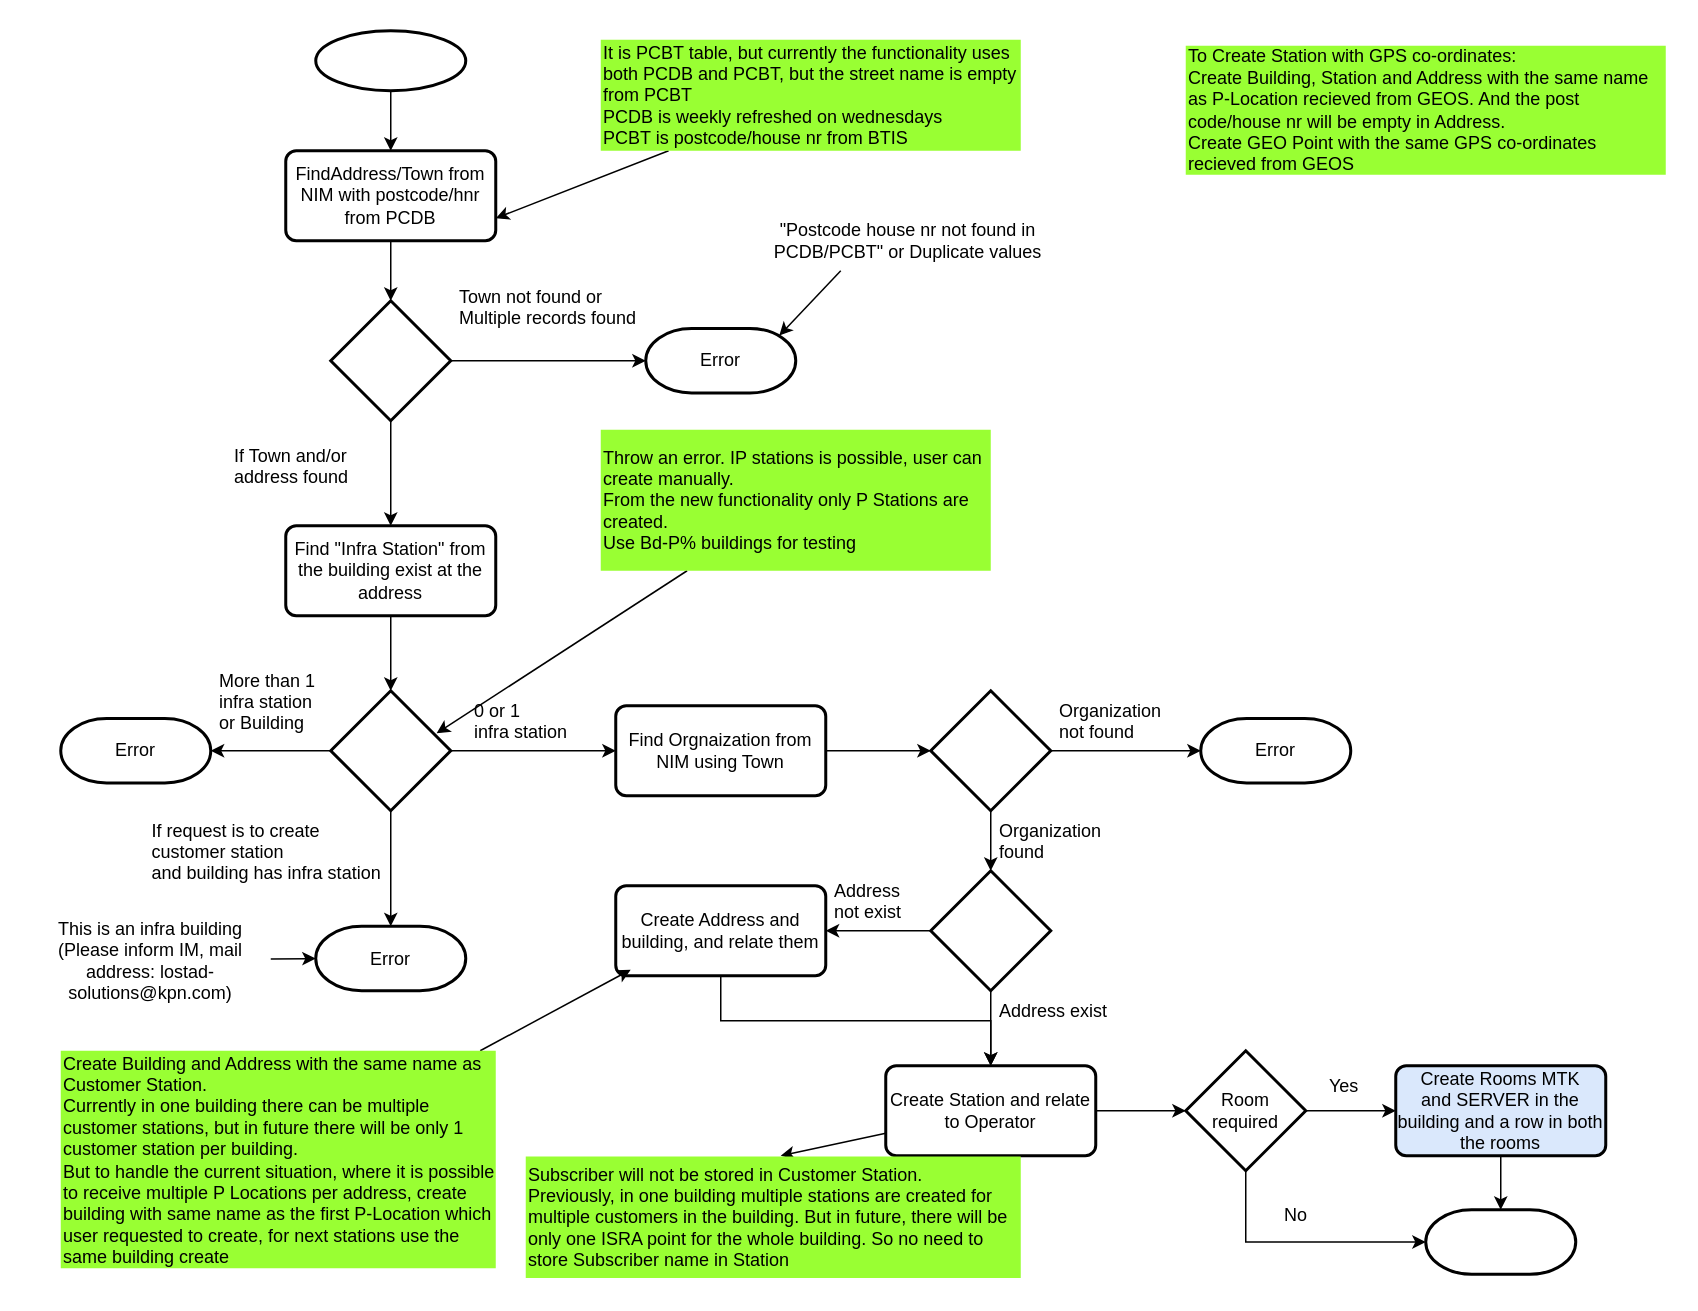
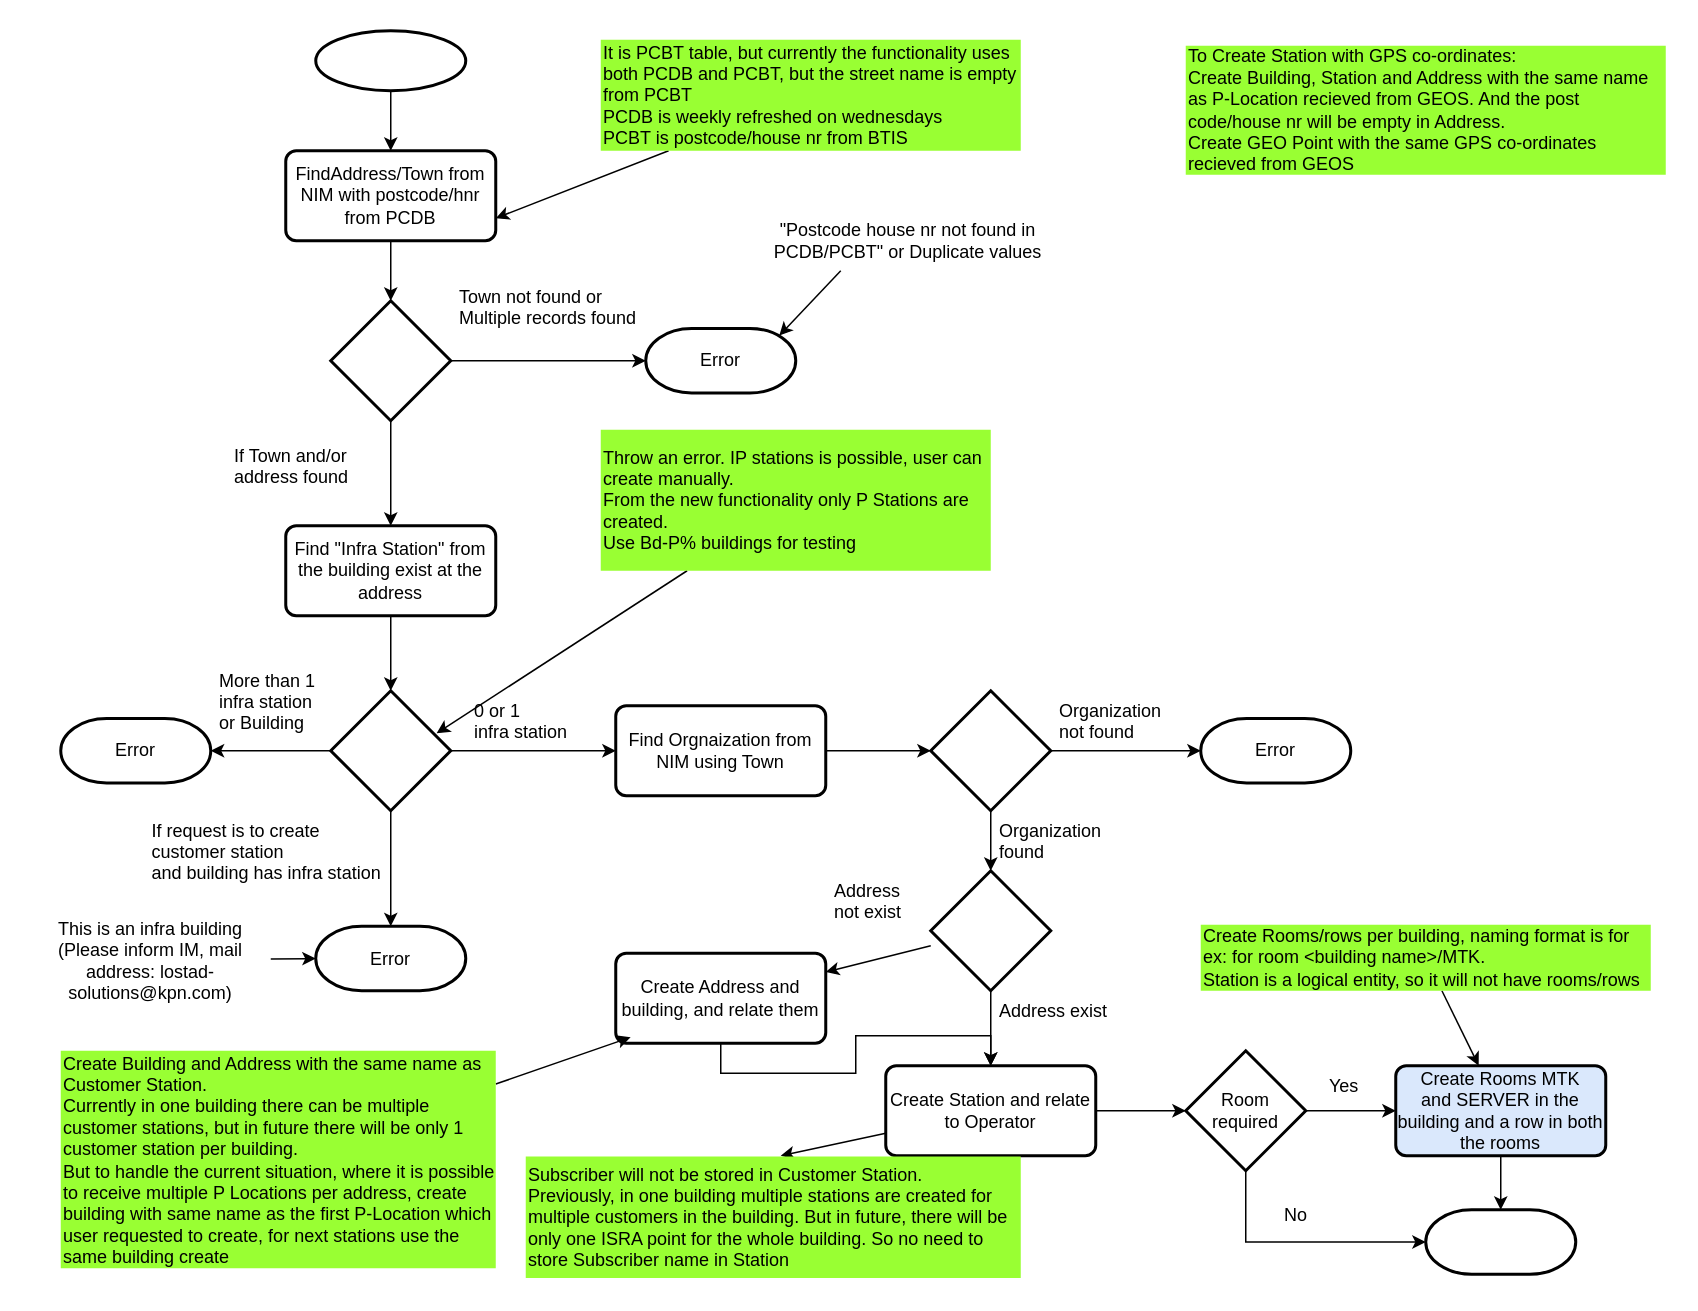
- <mxCell id="38" value="Create Address and building, and relate them" style="rounded=1;whiteSpace=wrap;html=1;absoluteArcSize=1;arcSize=14;strokeWidth=2;" parent="1" vertex="1"><mxGeometry x="410" y="590" width="140" height="60" as="geometry" /></mxCell>
+ <mxCell id="38" value="Create Address and building, and relate them" style="rounded=1;whiteSpace=wrap;html=1;absoluteArcSize=1;arcSize=14;strokeWidth=2;" parent="1" vertex="1"><mxGeometry x="410" y="635" width="140" height="60" as="geometry" /></mxCell>
+ <mxCell id="51" value="Create Rooms/rows per building, naming format is for ex: for room&amp;nbsp;&amp;lt;building name&amp;gt;/MTK.&lt;br&gt;Station is a logical entity, so it will not have rooms/rows" style="text;html=1;strokeColor=none;align=left;verticalAlign=middle;whiteSpace=wrap;rounded=0;fillColor=#99FF33;" parent="1" vertex="1"><mxGeometry x="800" y="616" width="300" height="44" as="geometry" /></mxCell>
+ <mxCell id="50" value="" style="edgeStyle=none;rounded=0;orthogonalLoop=1;jettySize=auto;html=1;" parent="1" source="51" target="46" edge="1"><mxGeometry relative="1" as="geometry" /></mxCell>
